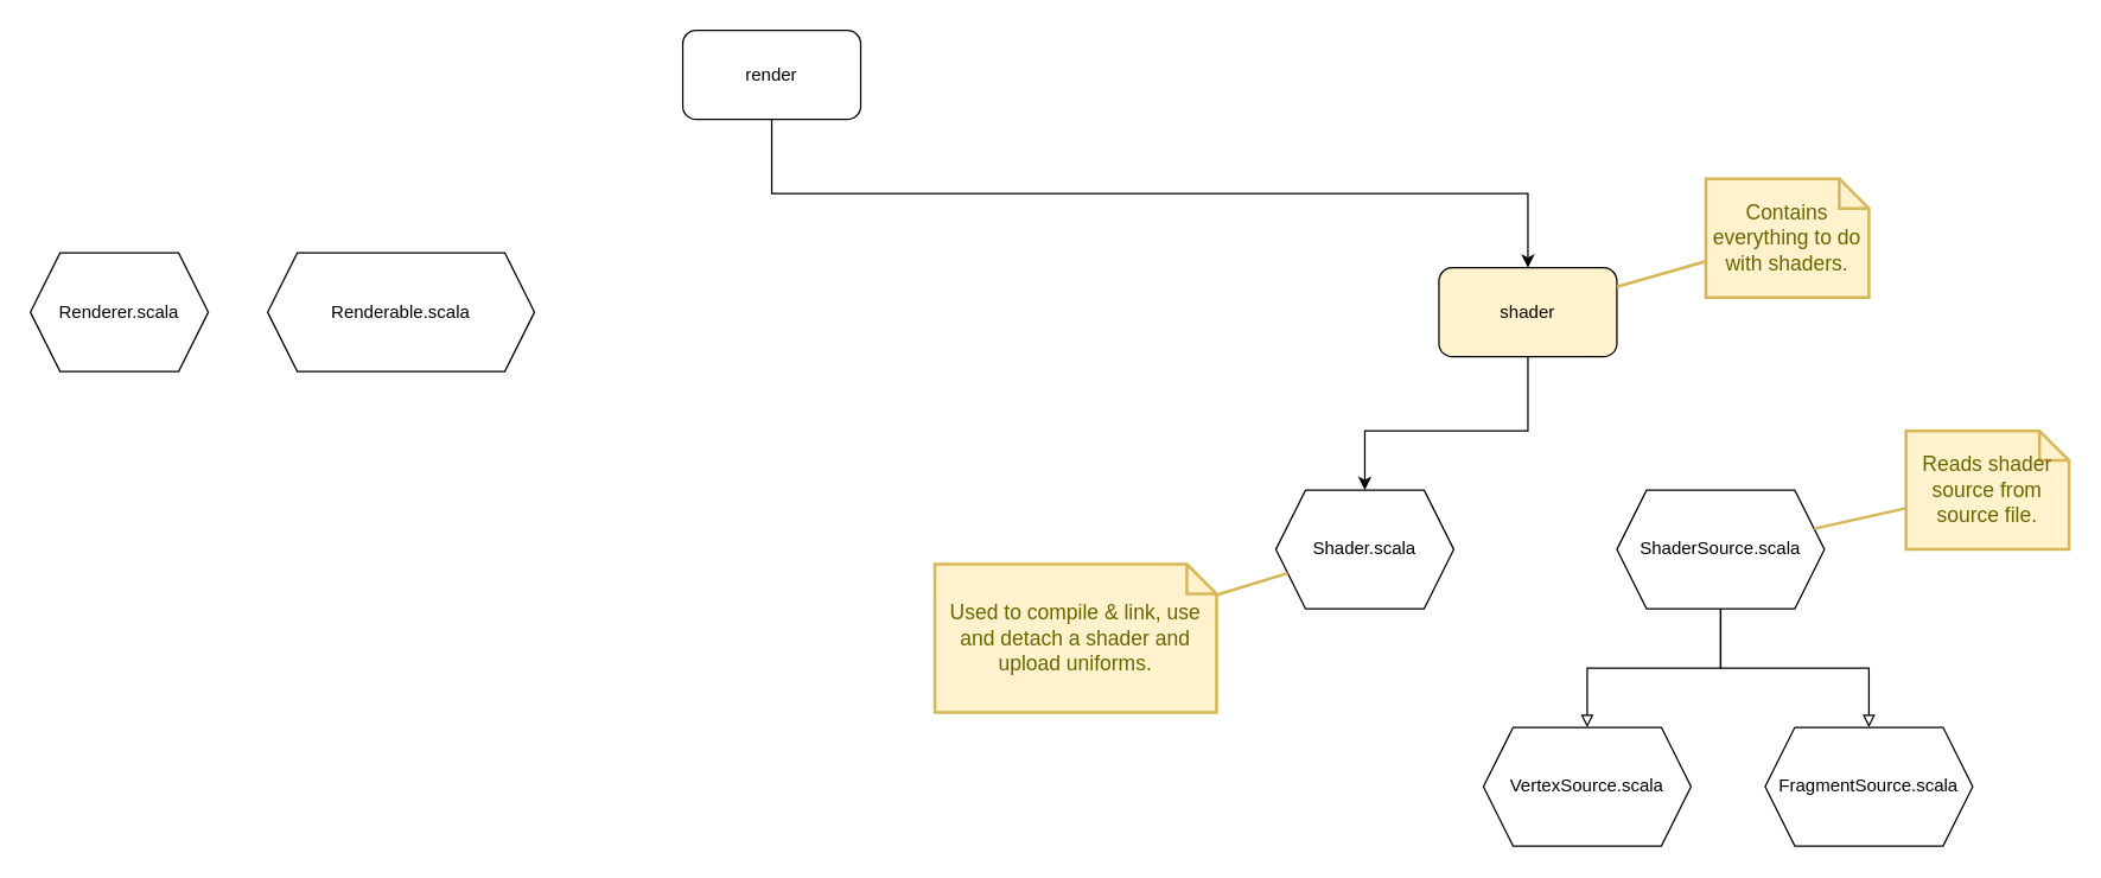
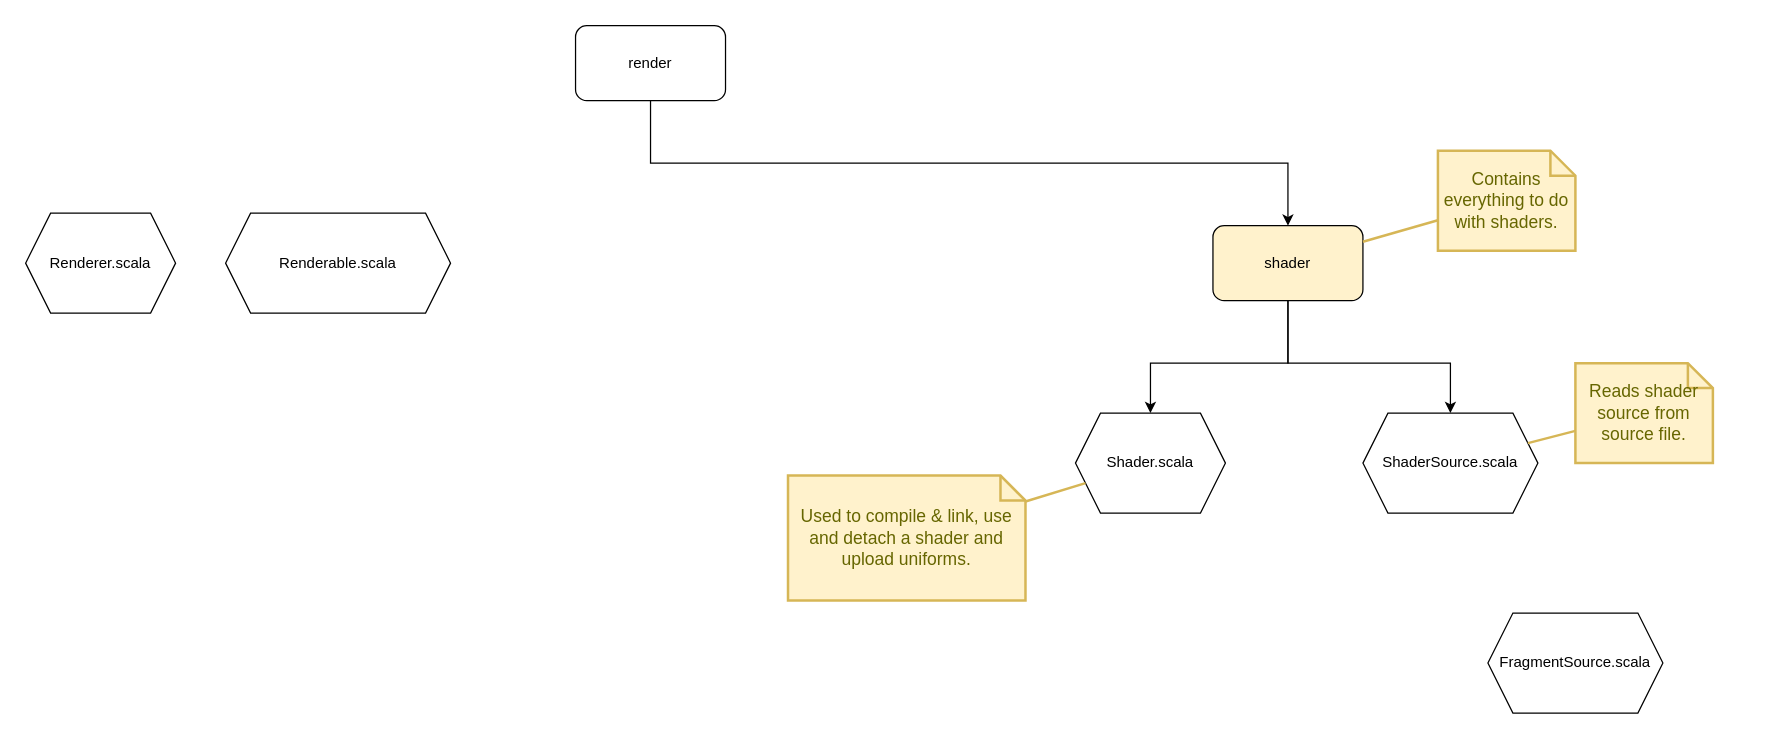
+ <mxCell id="8" style="edgeStyle=orthogonalEdgeStyle;rounded=0;orthogonalLoop=1;jettySize=auto;html=1;" edge="1" parent="1" source="9" target="12"><mxGeometry relative="1" as="geometry"><Array as="points"><mxPoint x="1030" y="290" /><mxPoint x="1160" y="290" /></Array></mxGeometry></mxCell>
- <mxCell id="19" value="Reads shader source from source file." style="shape=note;strokeWidth=2;fontSize=14;size=20;whiteSpace=wrap;html=1;fillColor=#fff2cc;strokeColor=#d6b656;fontColor=#666600;" vertex="1" parent="1"><mxGeometry x="1285" y="290" width="110.0" height="80" as="geometry" /></mxCell>
+ <mxCell id="19" value="Reads shader source from source file." style="shape=note;strokeWidth=2;fontSize=14;size=20;whiteSpace=wrap;html=1;fillColor=#fff2cc;strokeColor=#d6b656;fontColor=#666600;" vertex="1" parent="1"><mxGeometry x="1260" y="290" width="110.0" height="80" as="geometry" /></mxCell>
- <mxCell id="10" style="edgeStyle=orthogonalEdgeStyle;rounded=0;orthogonalLoop=1;jettySize=auto;html=1;endArrow=block;endFill=0;" edge="1" parent="1" source="12" target="13"><mxGeometry relative="1" as="geometry" /></mxCell>
- <mxCell id="11" style="edgeStyle=orthogonalEdgeStyle;rounded=0;orthogonalLoop=1;jettySize=auto;html=1;endArrow=block;endFill=0;" edge="1" parent="1" source="12" target="14"><mxGeometry relative="1" as="geometry" /></mxCell>
- <mxCell id="13" value="VertexSource.scala" style="shape=hexagon;perimeter=hexagonPerimeter2;whiteSpace=wrap;html=1;fixedSize=1;" vertex="1" parent="1"><mxGeometry x="1000" y="490" width="140" height="80" as="geometry" /></mxCell>
